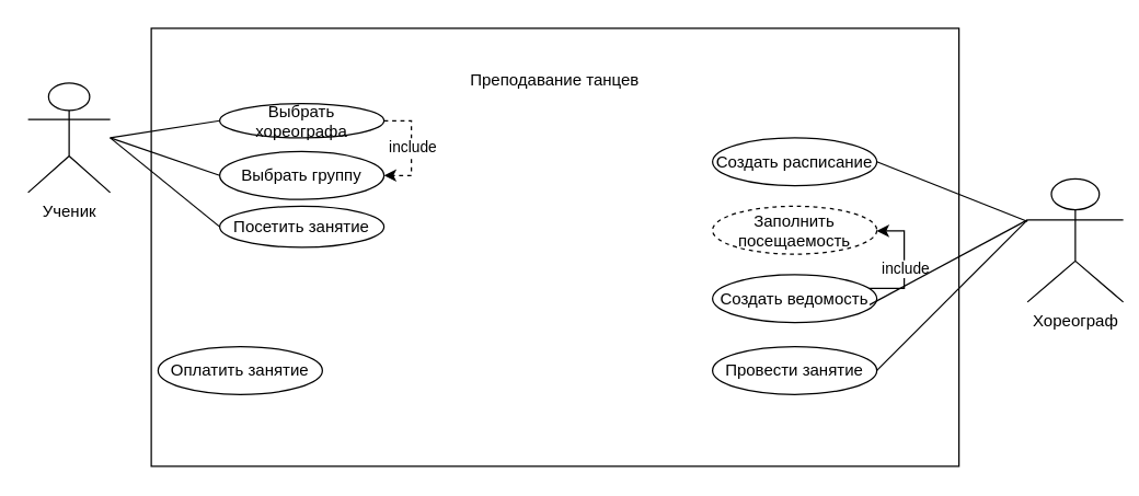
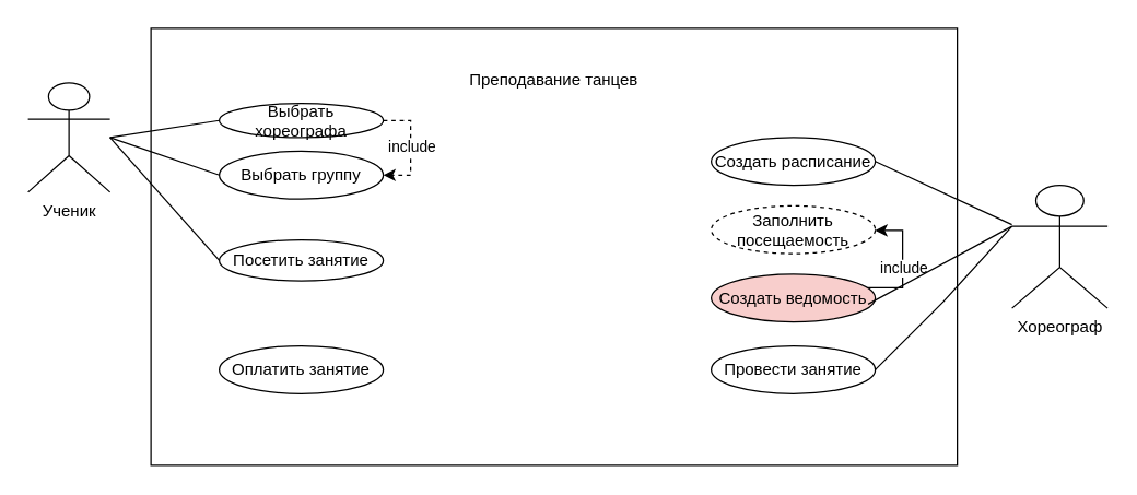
- <mxCell id="8" value="Посетить занятие" style="ellipse;whiteSpace=wrap;html=1;" vertex="1" parent="1"><mxGeometry x="160" y="150" width="120" height="30" as="geometry" /></mxCell>
+ <mxCell id="8" value="Посетить занятие" style="ellipse;whiteSpace=wrap;html=1;" vertex="1" parent="1"><mxGeometry x="160" y="175" width="120" height="30" as="geometry" /></mxCell>
- <mxCell id="3" value="Хореограф" style="shape=umlActor;verticalLabelPosition=bottom;verticalAlign=top;html=1;outlineConnect=0;" vertex="1" parent="1"><mxGeometry x="750" y="130" width="70" height="90" as="geometry" /></mxCell>
+ <mxCell id="3" value="Хореограф" style="shape=umlActor;verticalLabelPosition=bottom;verticalAlign=top;html=1;outlineConnect=0;" vertex="1" parent="1"><mxGeometry x="740" y="135" width="70" height="90" as="geometry" /></mxCell>
- <mxCell id="14" value="Создать ведомость" style="ellipse;whiteSpace=wrap;html=1;" vertex="1" parent="1"><mxGeometry x="520" y="200" width="120" height="35" as="geometry" /></mxCell>
+ <mxCell id="14" value="Создать ведомость" style="ellipse;whiteSpace=wrap;html=1;fillColor=#f8cecc;" vertex="1" parent="1"><mxGeometry x="520" y="200" width="120" height="35" as="geometry" /></mxCell>
- <mxCell id="10" value="Оплатить занятие" style="ellipse;whiteSpace=wrap;html=1;" vertex="1" parent="1"><mxGeometry x="115" y="252.5" width="120" height="35" as="geometry" /></mxCell>
+ <mxCell id="10" value="Оплатить занятие" style="ellipse;whiteSpace=wrap;html=1;" vertex="1" parent="1"><mxGeometry x="160" y="252.5" width="120" height="35" as="geometry" /></mxCell>
